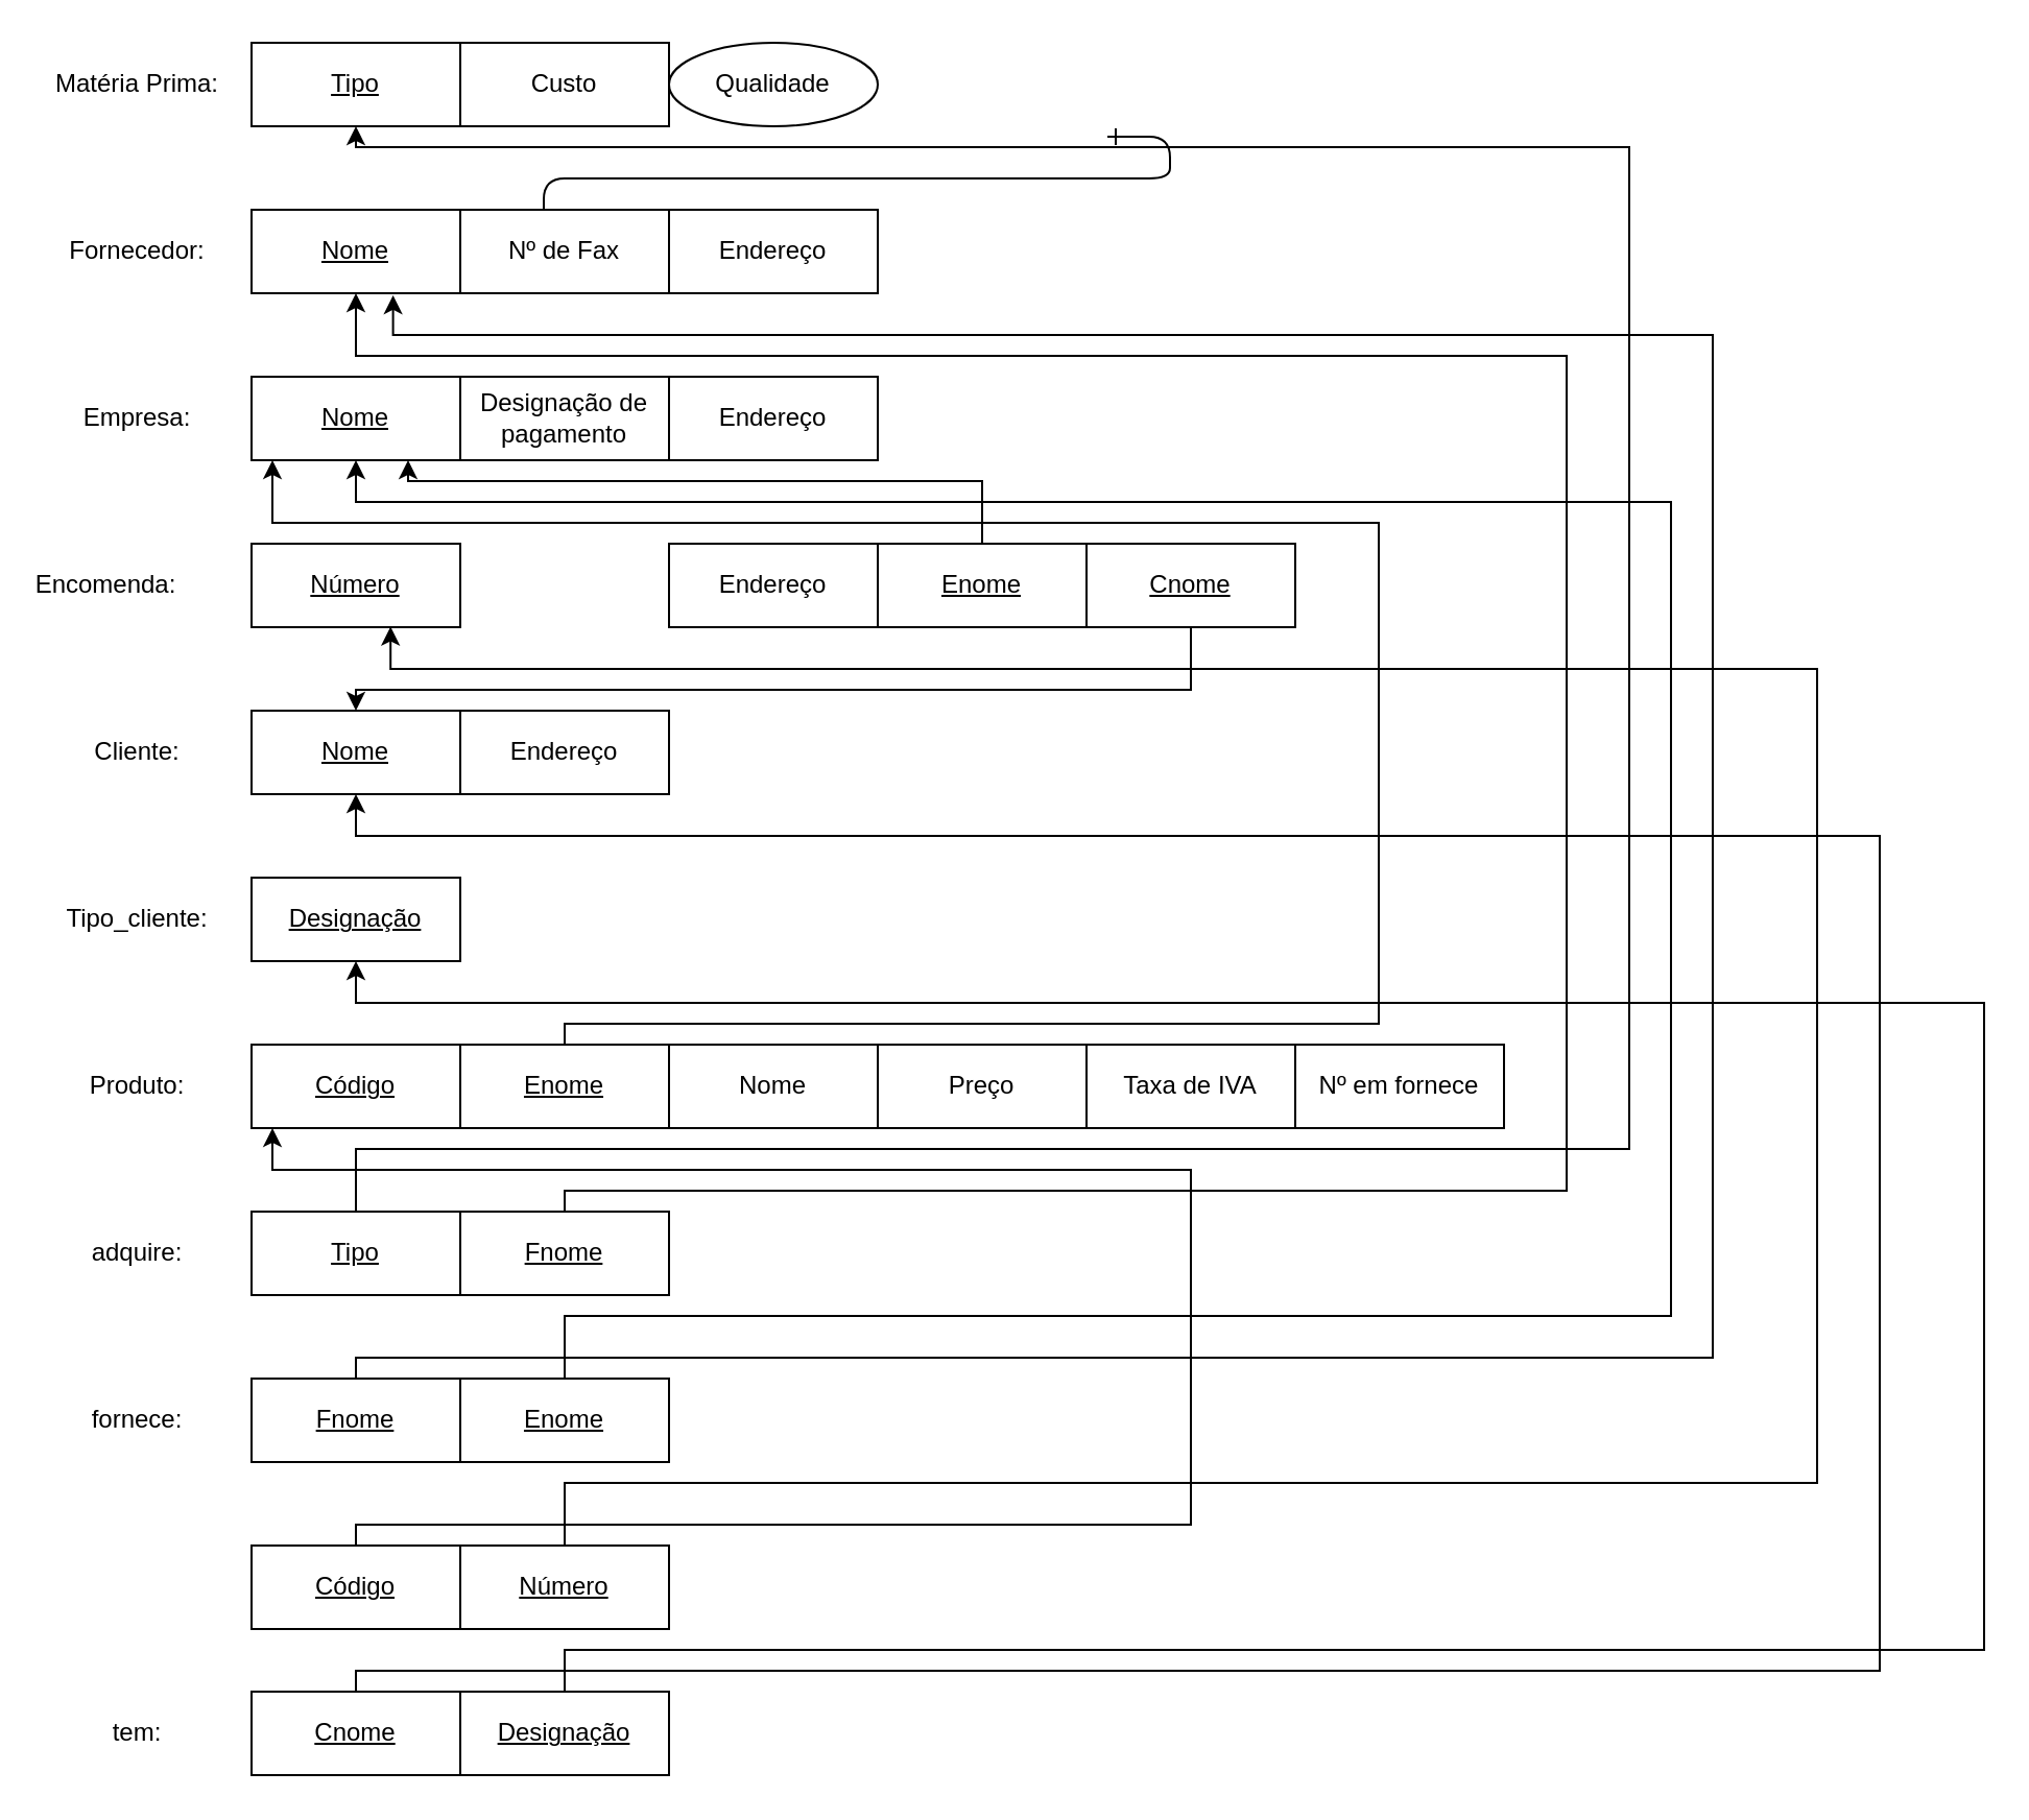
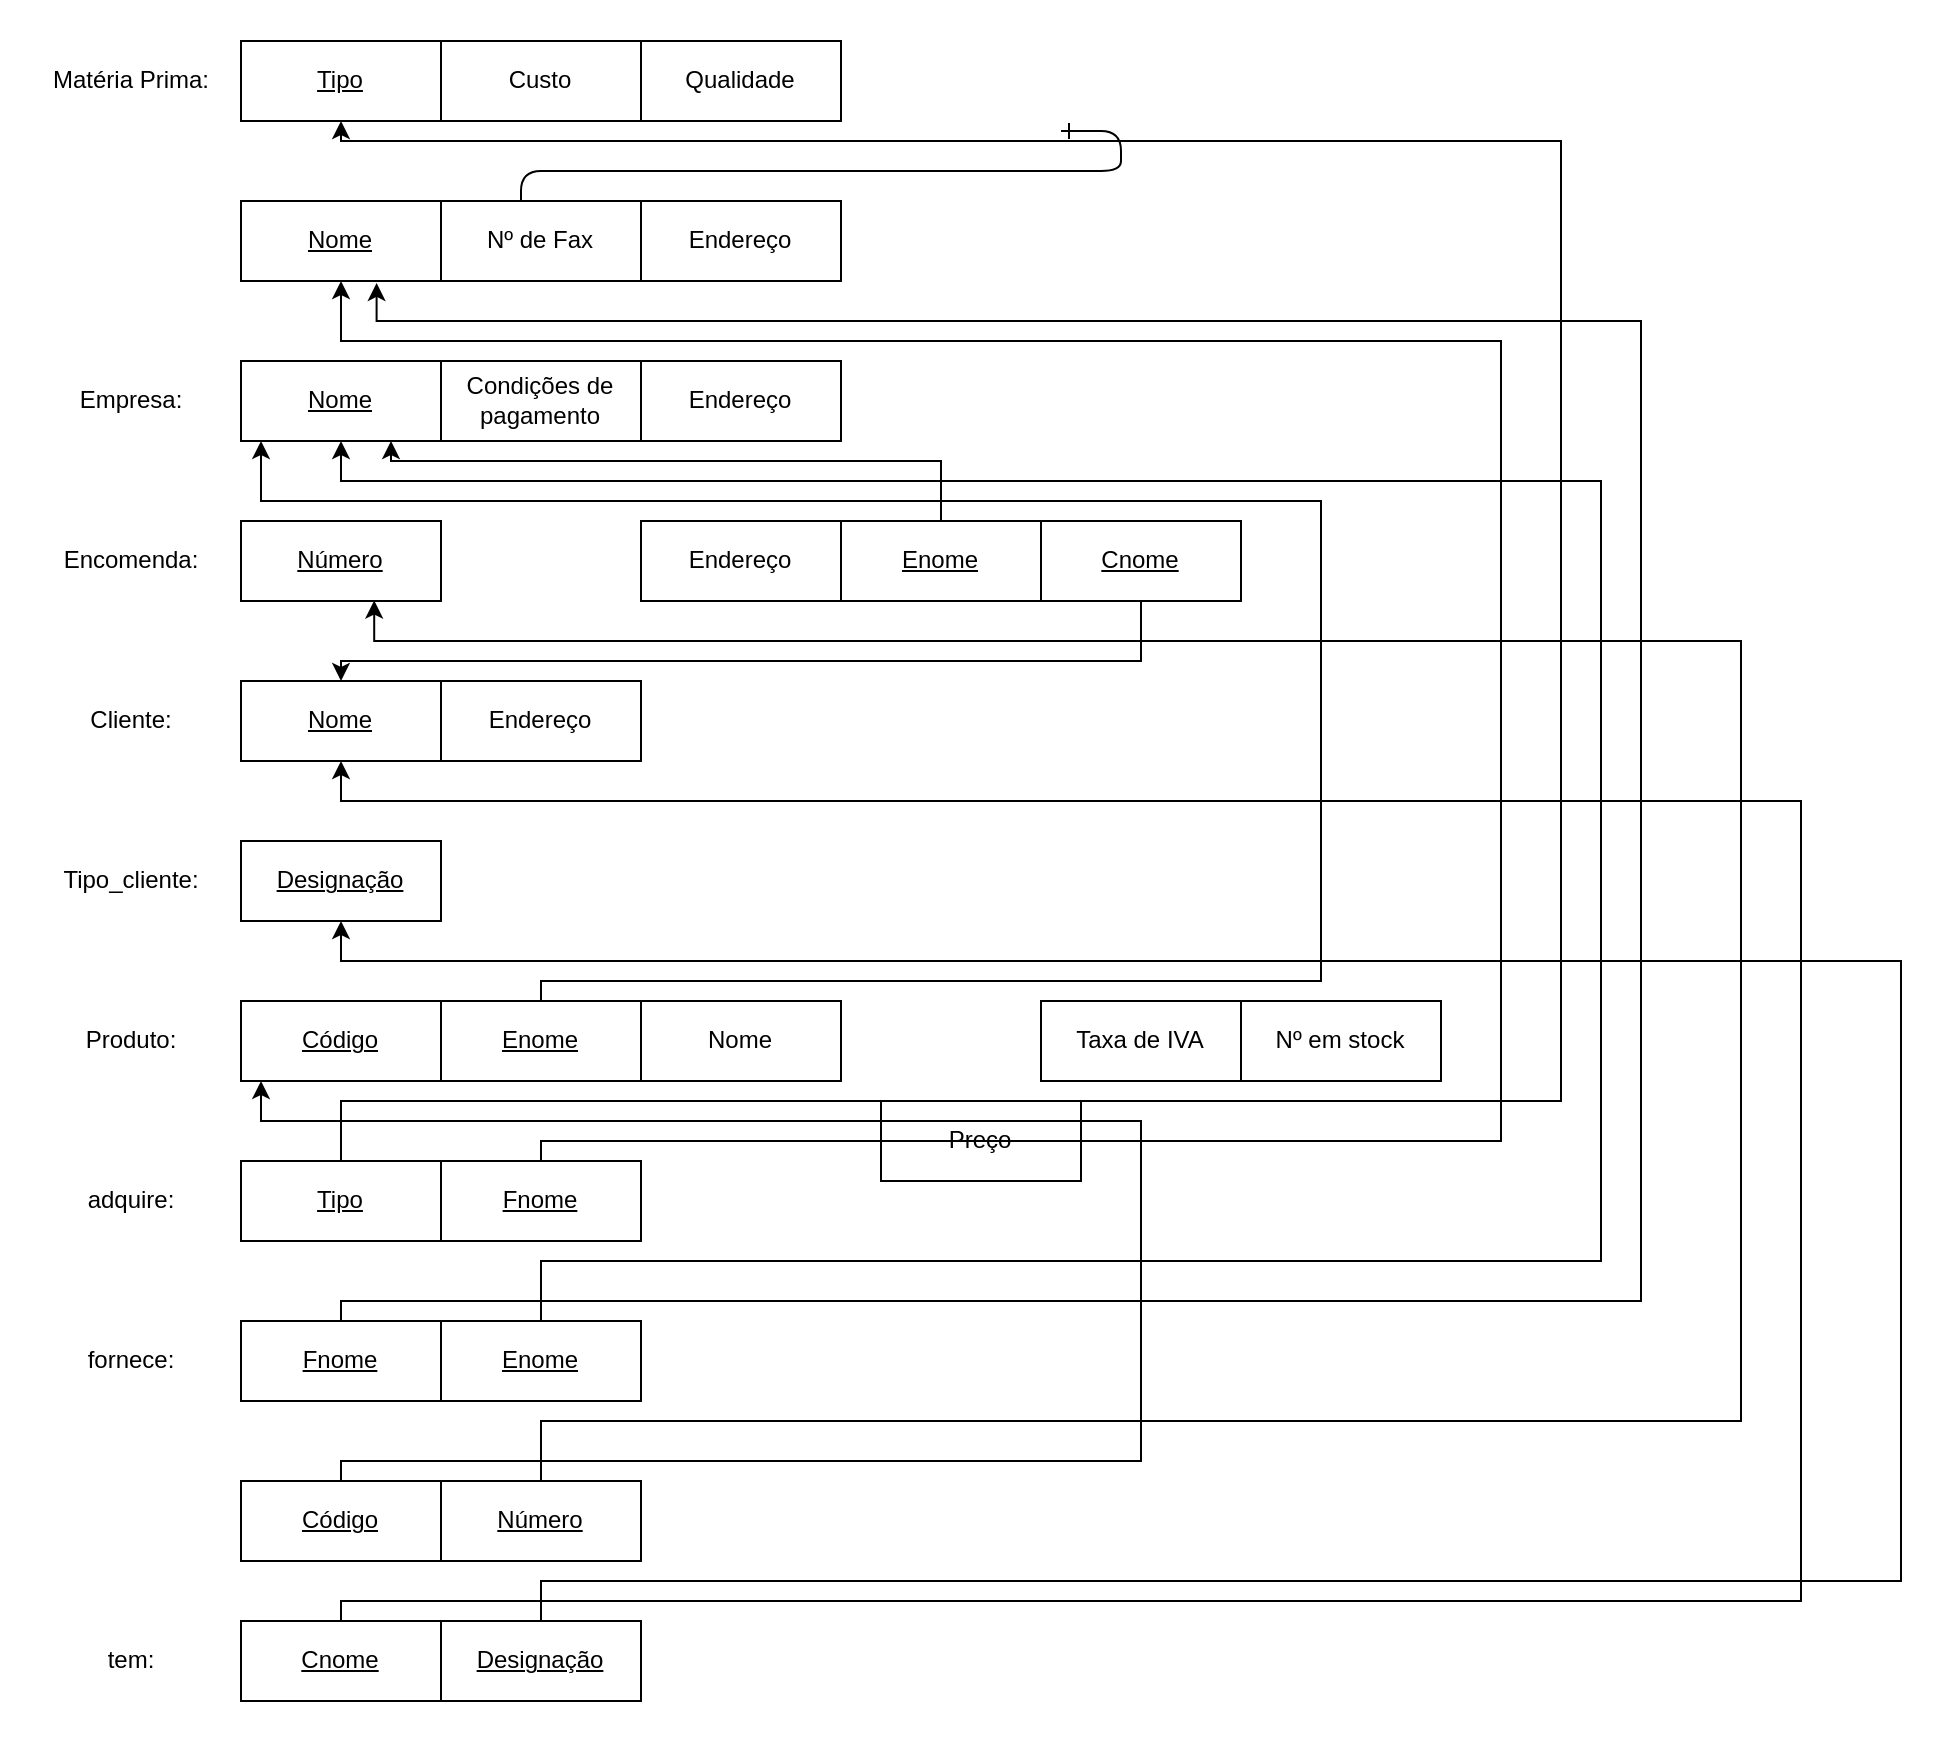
- <mxCell id="3" value="Qualidade" style="ellipse;whiteSpace=wrap;html=1;align=center;" vertex="1" parent="1"><mxGeometry x="320" y="20" width="100" height="40" as="geometry" /></mxCell>
+ <mxCell id="3" value="Qualidade" style="whiteSpace=wrap;html=1;align=center;" vertex="1" parent="1"><mxGeometry x="320" y="20" width="100" height="40" as="geometry" /></mxCell>
- <mxCell id="7" value="Fornecedor:" style="text;html=1;align=center;verticalAlign=middle;resizable=0;points=[];autosize=1;strokeColor=none;fillColor=none;" vertex="1" parent="1"><mxGeometry x="25" y="110" width="80" height="20" as="geometry" /></mxCell>
- <mxCell id="14" value="Designação de pagamento" style="whiteSpace=wrap;html=1;align=center;" vertex="1" parent="1"><mxGeometry x="220" y="180" width="100" height="40" as="geometry" /></mxCell>
+ <mxCell id="14" value="Condições de pagamento" style="whiteSpace=wrap;html=1;align=center;" vertex="1" parent="1"><mxGeometry x="220" y="180" width="100" height="40" as="geometry" /></mxCell>
- <mxCell id="15" value="Encomenda:" style="text;html=1;align=center;verticalAlign=middle;resizable=0;points=[];autosize=1;strokeColor=none;fillColor=none;" vertex="1" parent="1"><mxGeometry x="10" y="270" width="80" height="20" as="geometry" /></mxCell>
+ <mxCell id="15" value="Encomenda:" style="text;html=1;align=center;verticalAlign=middle;resizable=0;points=[];autosize=1;strokeColor=none;fillColor=none;" vertex="1" parent="1"><mxGeometry x="25" y="270" width="80" height="20" as="geometry" /></mxCell>
- <mxCell id="24" value="Preço" style="whiteSpace=wrap;html=1;align=center;" vertex="1" parent="1"><mxGeometry x="420" y="500" width="100" height="40" as="geometry" /></mxCell>
+ <mxCell id="24" value="Preço" style="whiteSpace=wrap;html=1;align=center;" vertex="1" parent="1"><mxGeometry x="440" y="550" width="100" height="40" as="geometry" /></mxCell>
- <mxCell id="28" value="Nº em fornece" style="whiteSpace=wrap;html=1;align=center;" vertex="1" parent="1"><mxGeometry x="620" y="500" width="100" height="40" as="geometry" /></mxCell>
+ <mxCell id="28" value="Nº em stock" style="whiteSpace=wrap;html=1;align=center;" vertex="1" parent="1"><mxGeometry x="620" y="500" width="100" height="40" as="geometry" /></mxCell>
